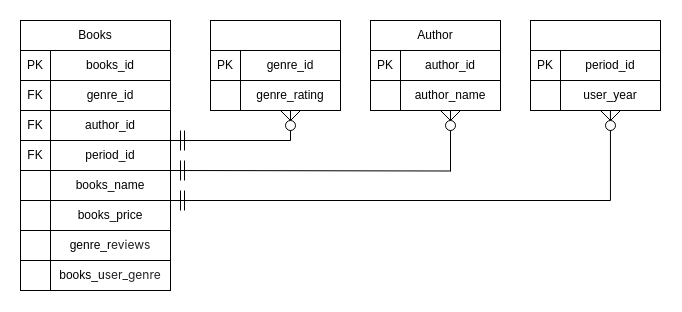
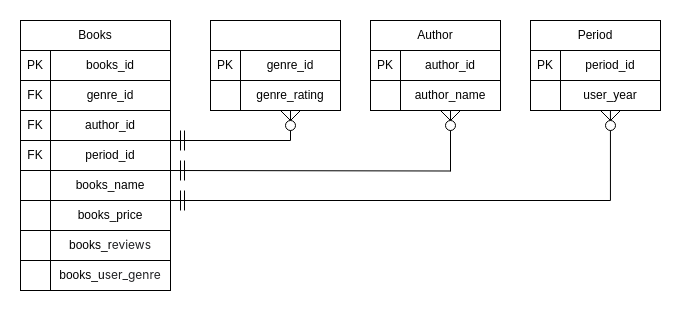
+ <mxCell id="29" value="Period" style="text;html=1;strokeColor=default;fillColor=none;align=center;verticalAlign=middle;whiteSpace=wrap;rounded=0;" vertex="1" parent="1"><mxGeometry x="530" y="20" width="130" height="30" as="geometry" /></mxCell>
- <mxCell id="11" value="genre_r&lt;span style=&quot;color: rgb(32 , 33 , 36) ; font-family: &amp;#34;inter&amp;#34; , sans-serif ; text-align: left ; background-color: rgb(255 , 255 , 255)&quot;&gt;eviews&lt;/span&gt;" style="text;html=1;strokeColor=default;fillColor=none;align=center;verticalAlign=middle;whiteSpace=wrap;rounded=0;" vertex="1" parent="1"><mxGeometry x="50" y="230" width="120" height="30" as="geometry" /></mxCell>
+ <mxCell id="11" value="books_r&lt;span style=&quot;color: rgb(32 , 33 , 36) ; font-family: &amp;#34;inter&amp;#34; , sans-serif ; text-align: left ; background-color: rgb(255 , 255 , 255)&quot;&gt;eviews&lt;/span&gt;" style="text;html=1;strokeColor=default;fillColor=none;align=center;verticalAlign=middle;whiteSpace=wrap;rounded=0;" vertex="1" parent="1"><mxGeometry x="50" y="230" width="120" height="30" as="geometry" /></mxCell>
